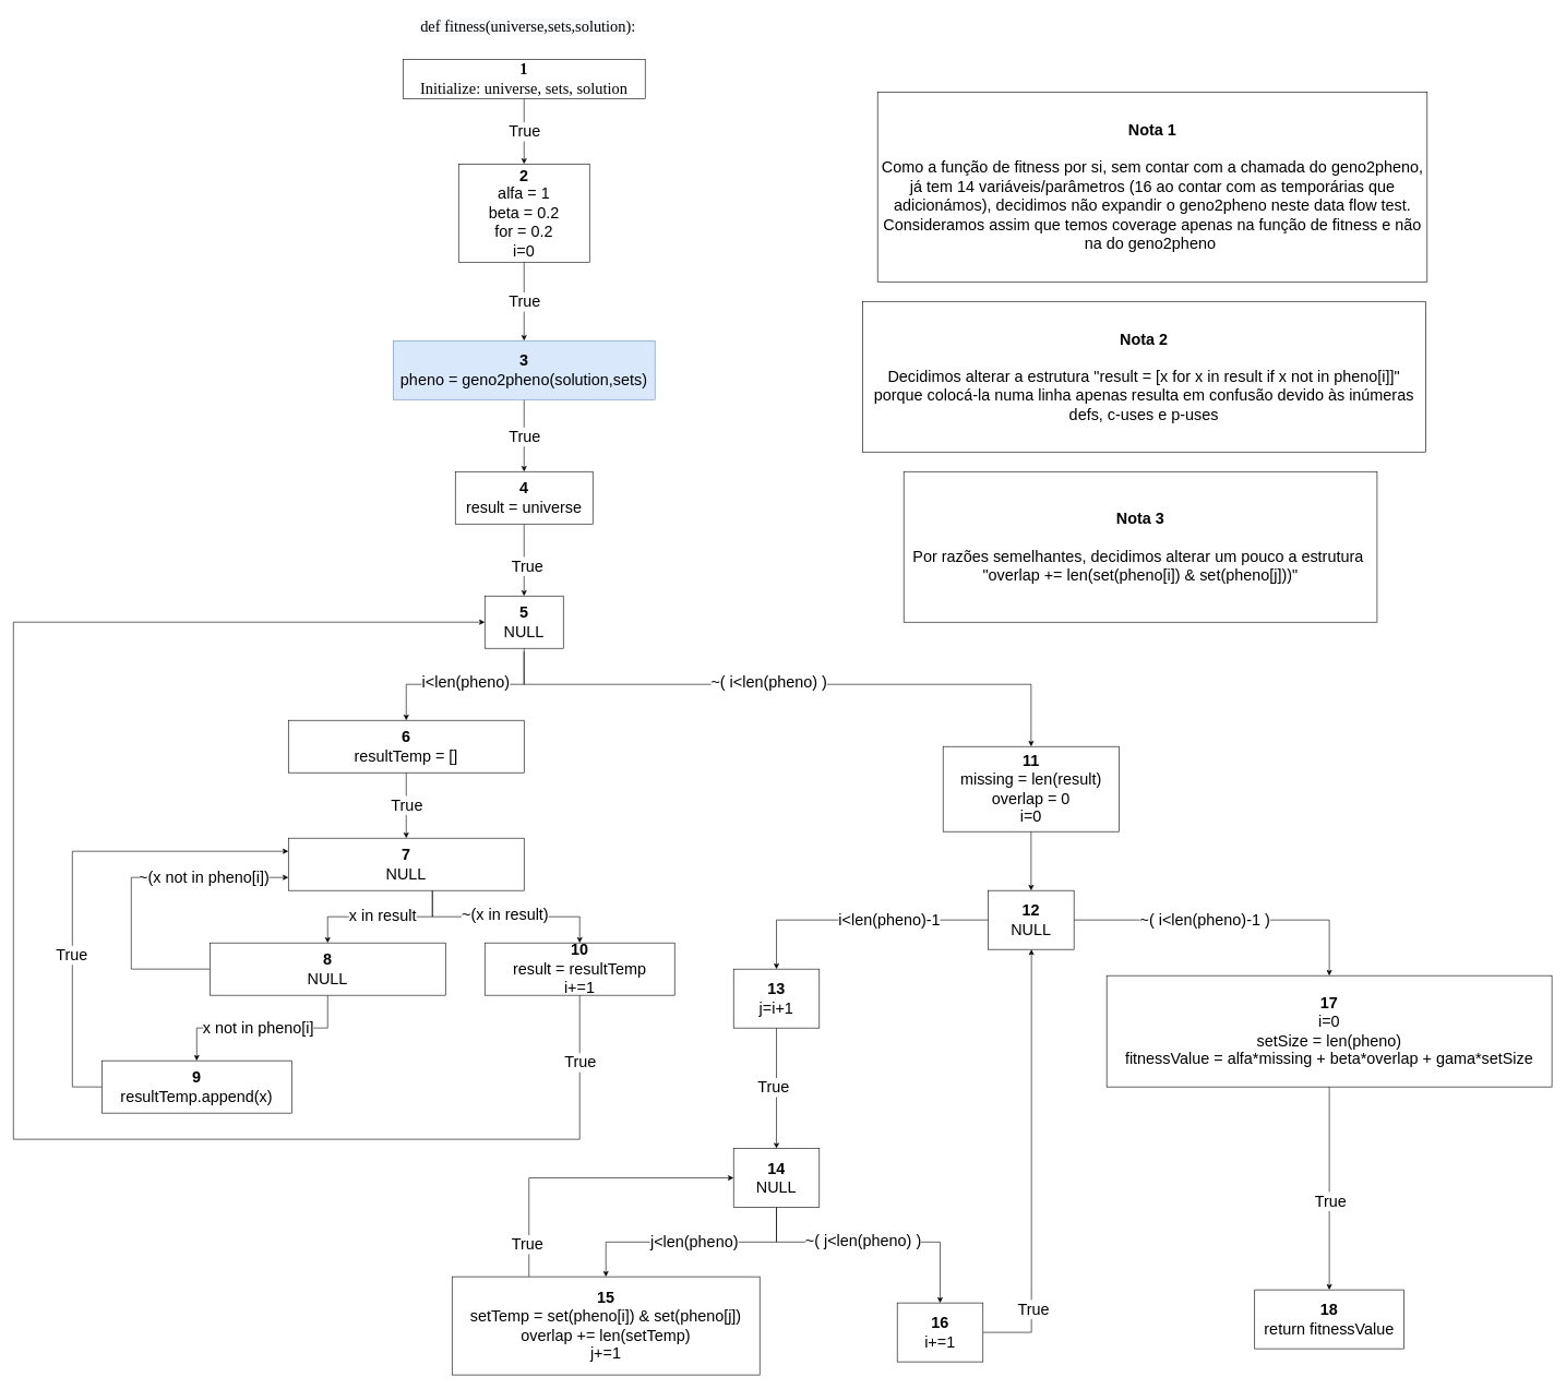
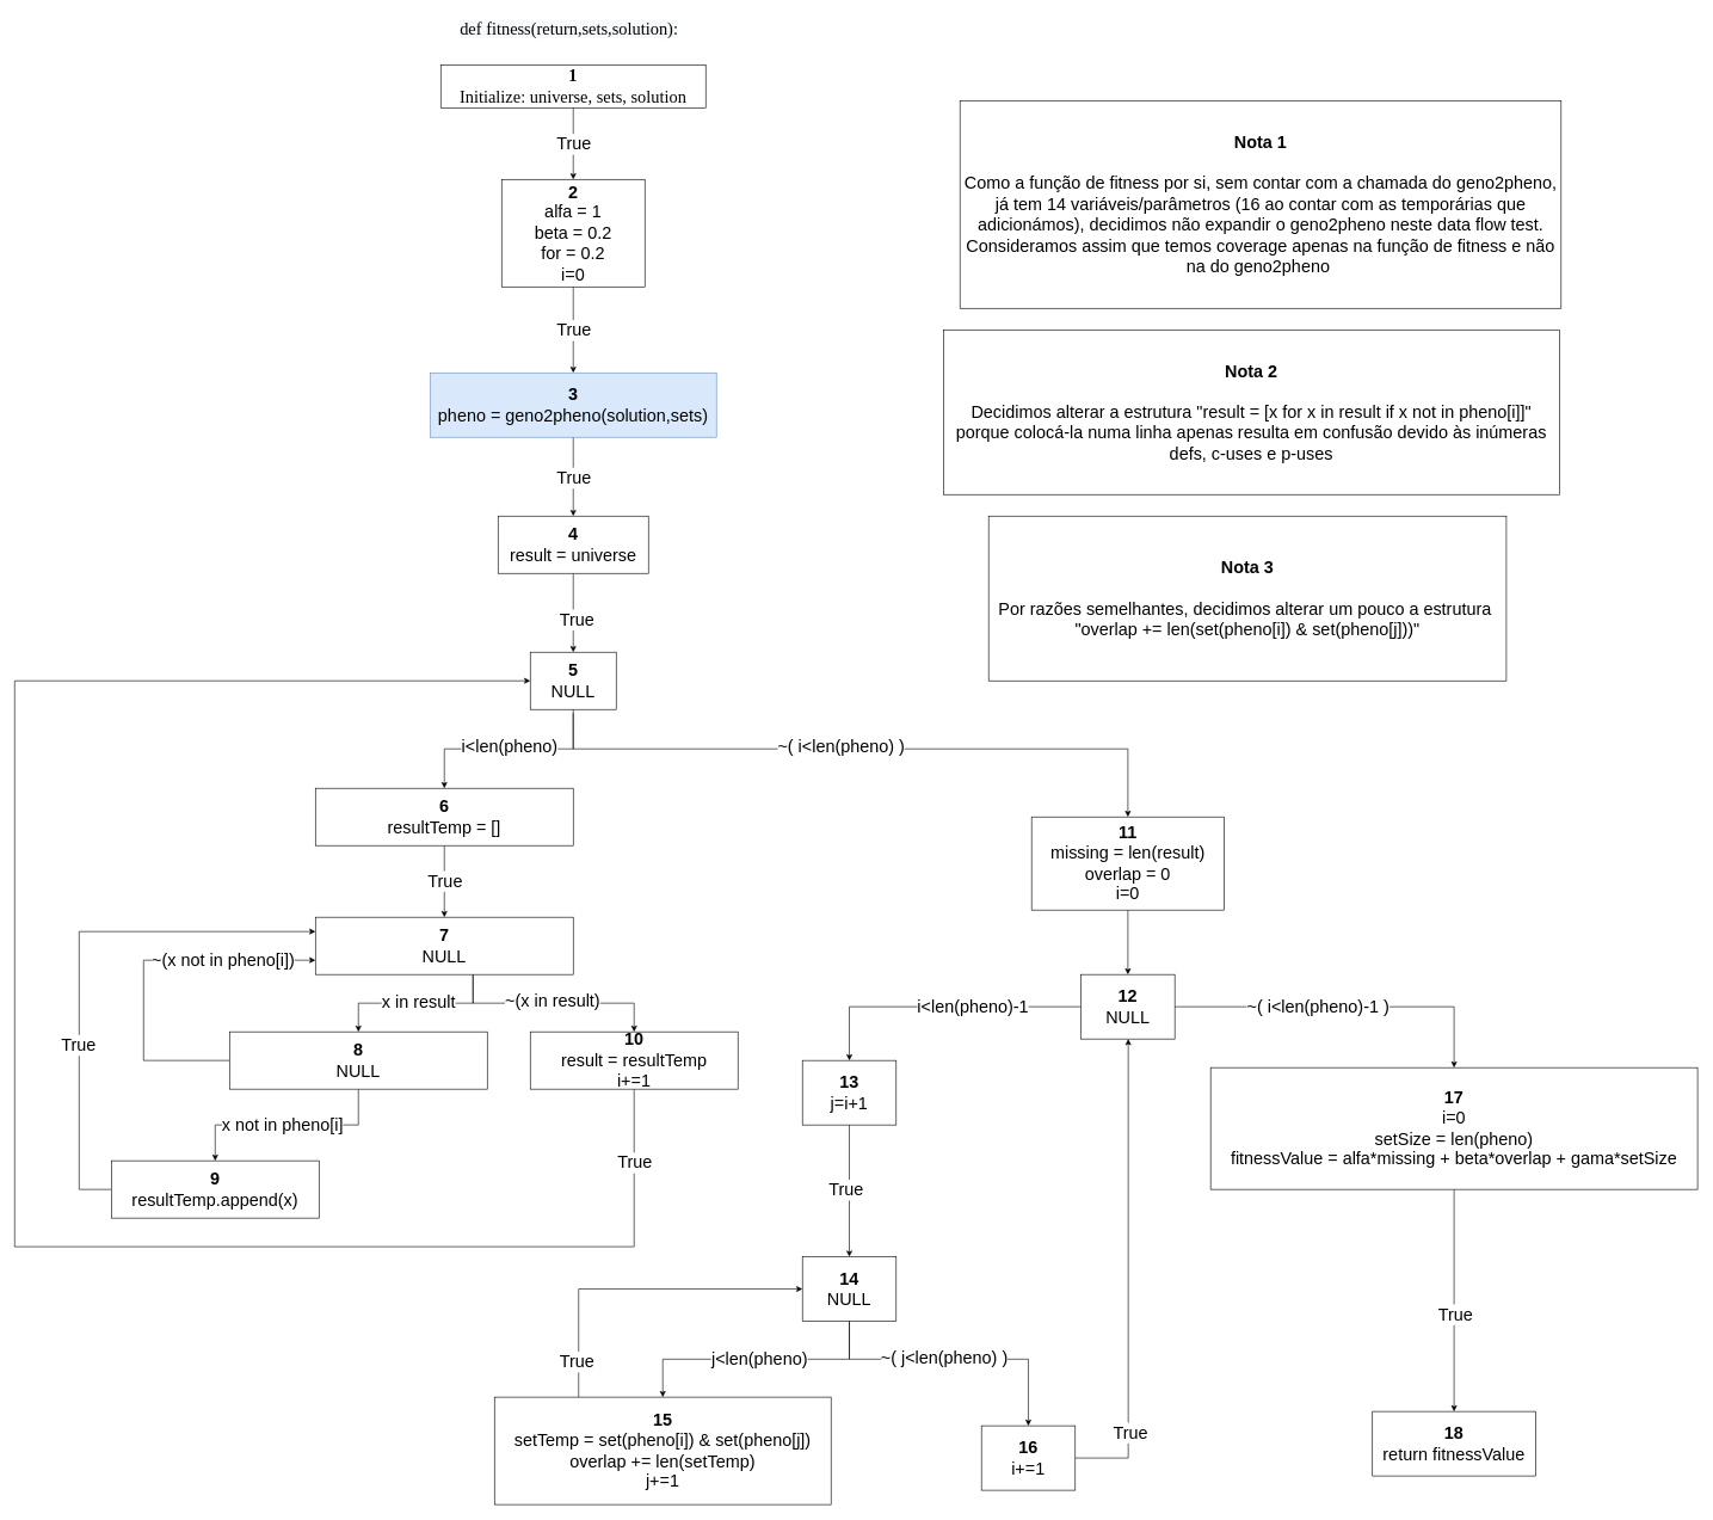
- <mxCell id="11" value="&lt;span style=&quot;color: rgb(0, 0, 0); font-style: normal; font-weight: 400; letter-spacing: normal; text-align: left; text-indent: 0px; text-transform: none; word-spacing: 0px; background-color: rgb(248, 249, 250); font-size: 18pt; font-family: calibri;&quot;&gt;def fitness(&lt;/span&gt;&lt;span style=&quot;color: rgb(0, 0, 0); font-style: normal; font-weight: 400; letter-spacing: normal; text-align: left; text-indent: 0px; text-transform: none; word-spacing: 0px; background-color: rgb(248, 249, 250); font-size: 18pt; font-family: calibri;&quot;&gt;universe,sets,solution&lt;/span&gt;&lt;span style=&quot;color: rgb(0, 0, 0); font-style: normal; font-weight: 400; letter-spacing: normal; text-align: left; text-indent: 0px; text-transform: none; word-spacing: 0px; background-color: rgb(248, 249, 250); font-size: 18pt; font-family: calibri;&quot;&gt;):&lt;/span&gt;" style="text;whiteSpace=wrap;html=1;fontSize=24;" parent="1" vertex="1"><mxGeometry x="640" y="20" width="360" height="40" as="geometry" /></mxCell>
+ <mxCell id="11" value="&lt;span style=&quot;color: rgb(0, 0, 0); font-style: normal; font-weight: 400; letter-spacing: normal; text-align: left; text-indent: 0px; text-transform: none; word-spacing: 0px; background-color: rgb(248, 249, 250); font-size: 18pt; font-family: calibri;&quot;&gt;def fitness(&lt;/span&gt;&lt;span style=&quot;color: rgb(0, 0, 0); font-style: normal; font-weight: 400; letter-spacing: normal; text-align: left; text-indent: 0px; text-transform: none; word-spacing: 0px; background-color: rgb(248, 249, 250); font-size: 18pt; font-family: calibri;&quot;&gt;return,sets,solution&lt;/span&gt;&lt;span style=&quot;color: rgb(0, 0, 0); font-style: normal; font-weight: 400; letter-spacing: normal; text-align: left; text-indent: 0px; text-transform: none; word-spacing: 0px; background-color: rgb(248, 249, 250); font-size: 18pt; font-family: calibri;&quot;&gt;):&lt;/span&gt;" style="text;whiteSpace=wrap;html=1;fontSize=24;" parent="1" vertex="1"><mxGeometry x="640" y="20" width="360" height="40" as="geometry" /></mxCell>
